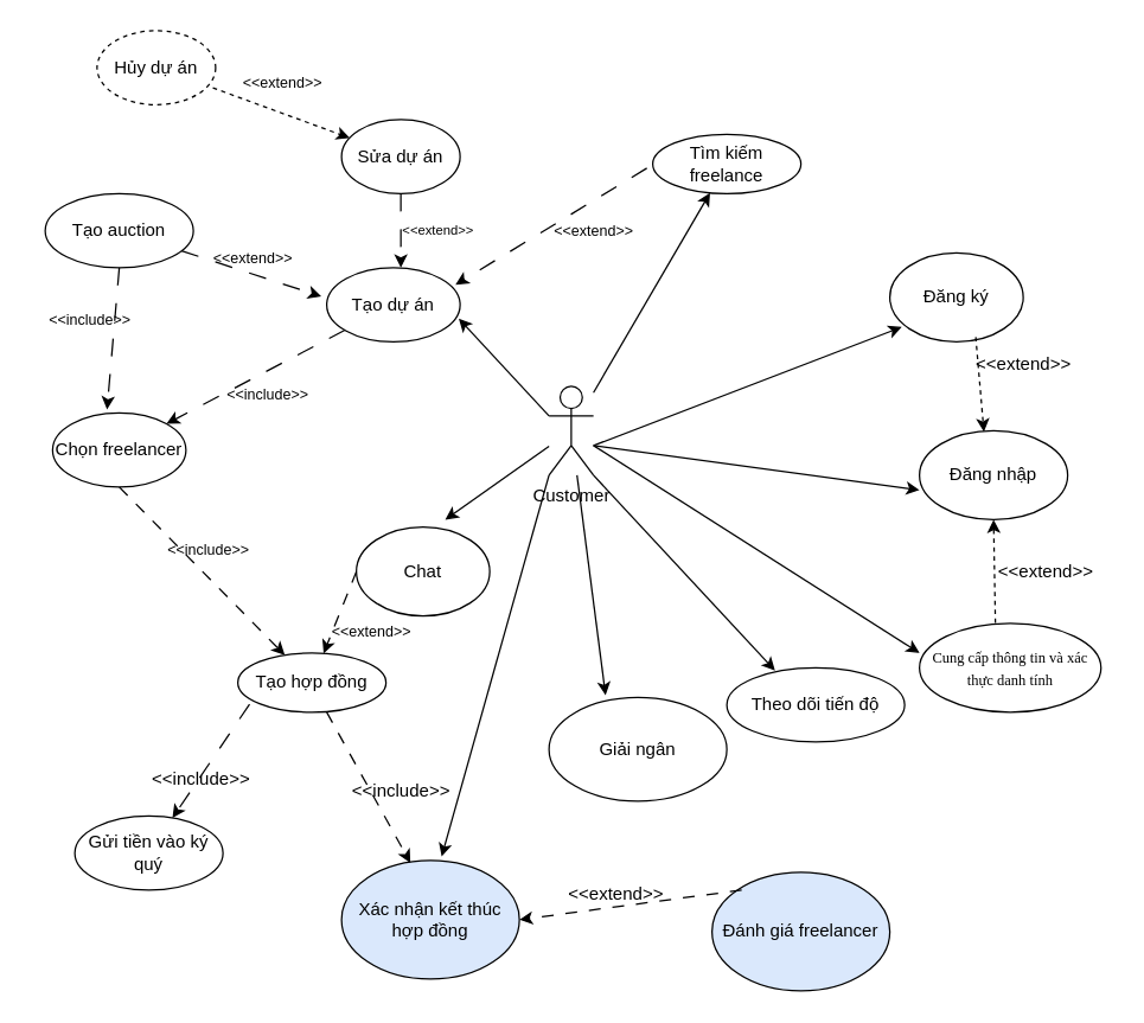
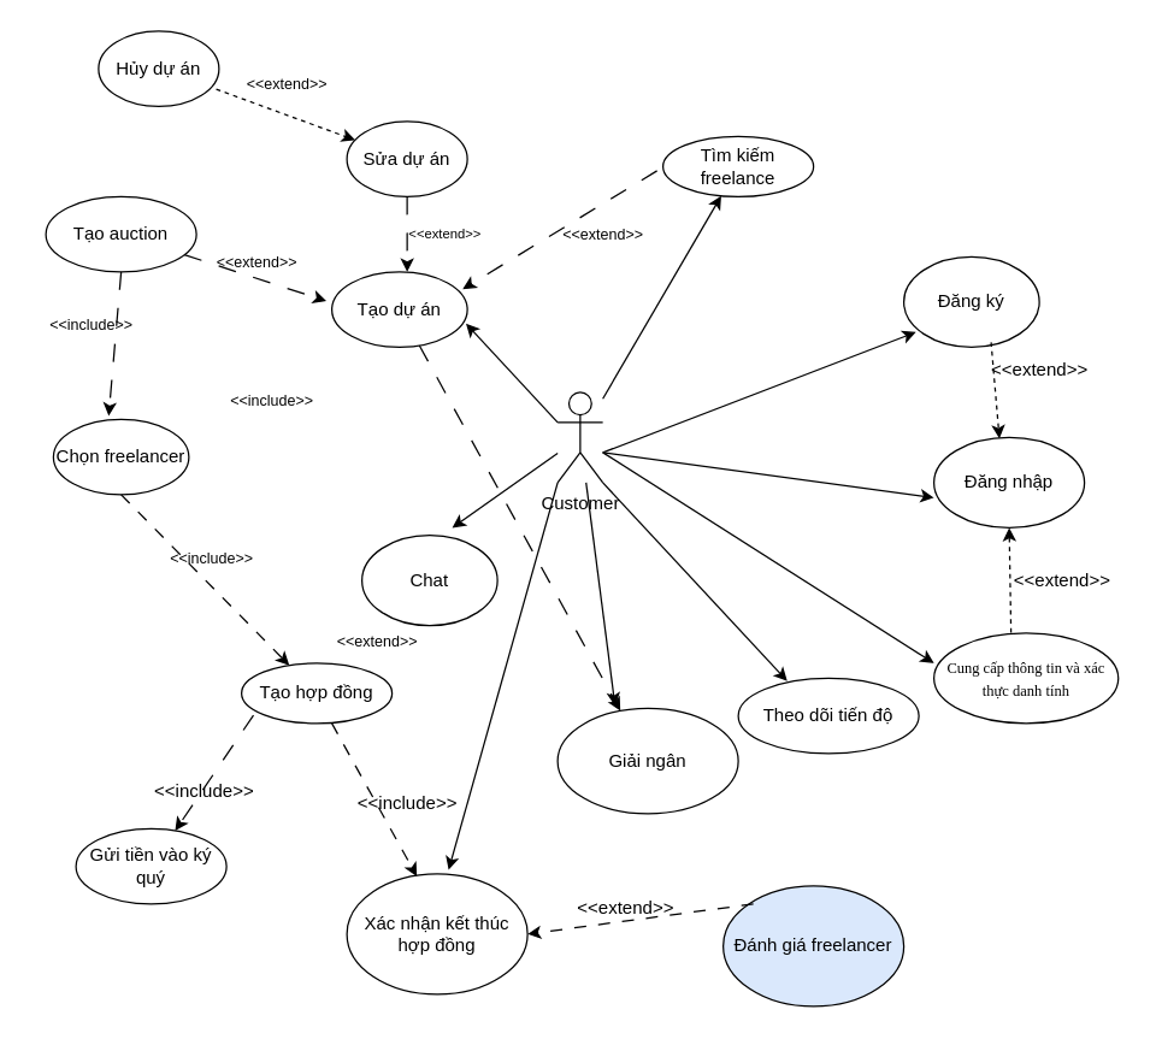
- <mxCell id="29" value="Hủy dự&amp;nbsp;án" style="ellipse;whiteSpace=wrap;html=1;dashed=1;" vertex="1" parent="1"><mxGeometry x="65" y="20" width="80" height="50" as="geometry" /></mxCell>
+ <mxCell id="29" value="Hủy dự&amp;nbsp;án" style="ellipse;whiteSpace=wrap;html=1;" vertex="1" parent="1"><mxGeometry x="65" y="20" width="80" height="50" as="geometry" /></mxCell>
- <mxCell id="27" value="" style="endArrow=classic;html=1;rounded=0;entryX=1;entryY=0;entryDx=0;entryDy=0;dashed=1;dashPattern=12 12;" edge="1" parent="1" source="7" target="26"><mxGeometry width="50" height="50" relative="1" as="geometry"><mxPoint x="270" y="260" as="sourcePoint" /><mxPoint x="320" y="210" as="targetPoint" /></mxGeometry></mxCell>
+ <mxCell id="27" value="" style="endArrow=classic;html=1;rounded=0;dashed=1;dashPattern=12 12;" edge="1" parent="1" source="7" target="46"><mxGeometry width="50" height="50" relative="1" as="geometry"><mxPoint x="270" y="260" as="sourcePoint" /><mxPoint x="320" y="210" as="targetPoint" /></mxGeometry></mxCell>
- <mxCell id="38" value="" style="endArrow=classic;html=1;rounded=0;exitX=0;exitY=0.5;exitDx=0;exitDy=0;dashed=1;dashPattern=8 8;" edge="1" parent="1" source="25" target="37"><mxGeometry width="50" height="50" relative="1" as="geometry"><mxPoint x="290" y="480" as="sourcePoint" /><mxPoint x="340" y="430" as="targetPoint" /></mxGeometry></mxCell>
- <mxCell id="50" value="Xác nhận kết thúc hợp&amp;nbsp;đồng" style="ellipse;whiteSpace=wrap;html=1;fillColor=#dae8fc;" vertex="1" parent="1"><mxGeometry x="230" y="580" width="120" height="80" as="geometry" /></mxCell>
+ <mxCell id="50" value="Xác nhận kết thúc hợp&amp;nbsp;đồng" style="ellipse;whiteSpace=wrap;html=1;" vertex="1" parent="1"><mxGeometry x="230" y="580" width="120" height="80" as="geometry" /></mxCell>
